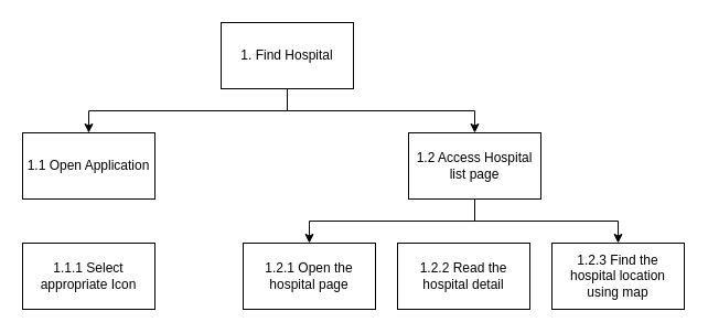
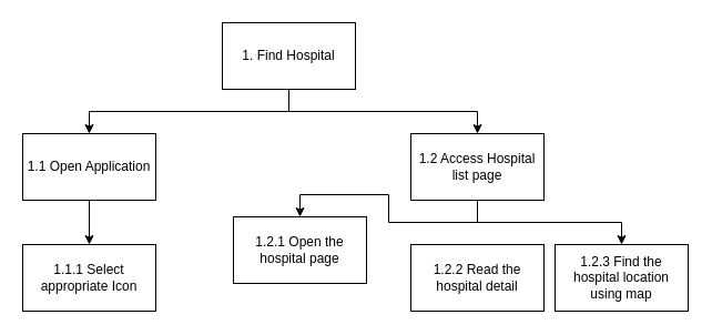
+ <mxCell id="5" style="edgeStyle=orthogonalEdgeStyle;rounded=0;orthogonalLoop=1;jettySize=auto;html=1;exitX=0.5;exitY=1;exitDx=0;exitDy=0;entryX=0.5;entryY=0;entryDx=0;entryDy=0;" edge="1" parent="1" source="6" target="7"><mxGeometry relative="1" as="geometry" /></mxCell>
- <mxCell id="11" value="1.2.1 Open the hospital page" style="rounded=0;whiteSpace=wrap;html=1;" vertex="1" parent="1"><mxGeometry x="220" y="220" width="120" height="60" as="geometry" /></mxCell>
+ <mxCell id="11" value="1.2.1 Open the hospital page" style="rounded=0;whiteSpace=wrap;html=1;" vertex="1" parent="1"><mxGeometry x="210" y="195" width="120" height="60" as="geometry" /></mxCell>
- <mxCell id="12" value="1.2.2 Read the hospital detail" style="rounded=0;whiteSpace=wrap;html=1;" vertex="1" parent="1"><mxGeometry x="360" y="220" width="120" height="60" as="geometry" /></mxCell>
+ <mxCell id="12" value="1.2.2 Read the hospital detail" style="rounded=0;whiteSpace=wrap;html=1;" vertex="1" parent="1"><mxGeometry x="370" y="220" width="120" height="60" as="geometry" /></mxCell>
